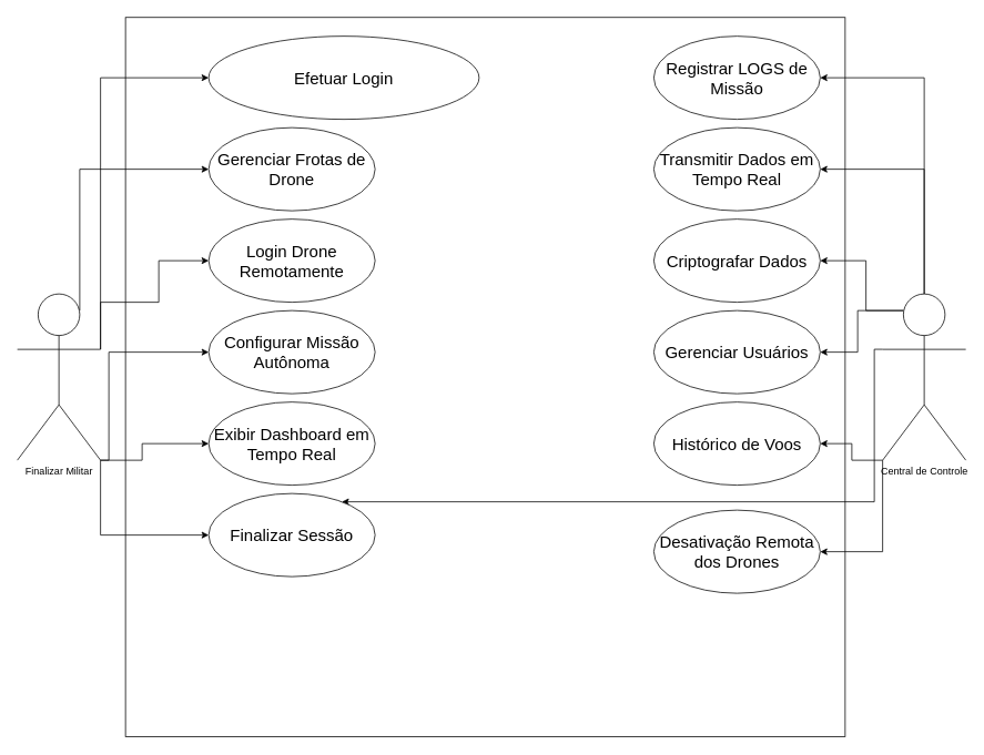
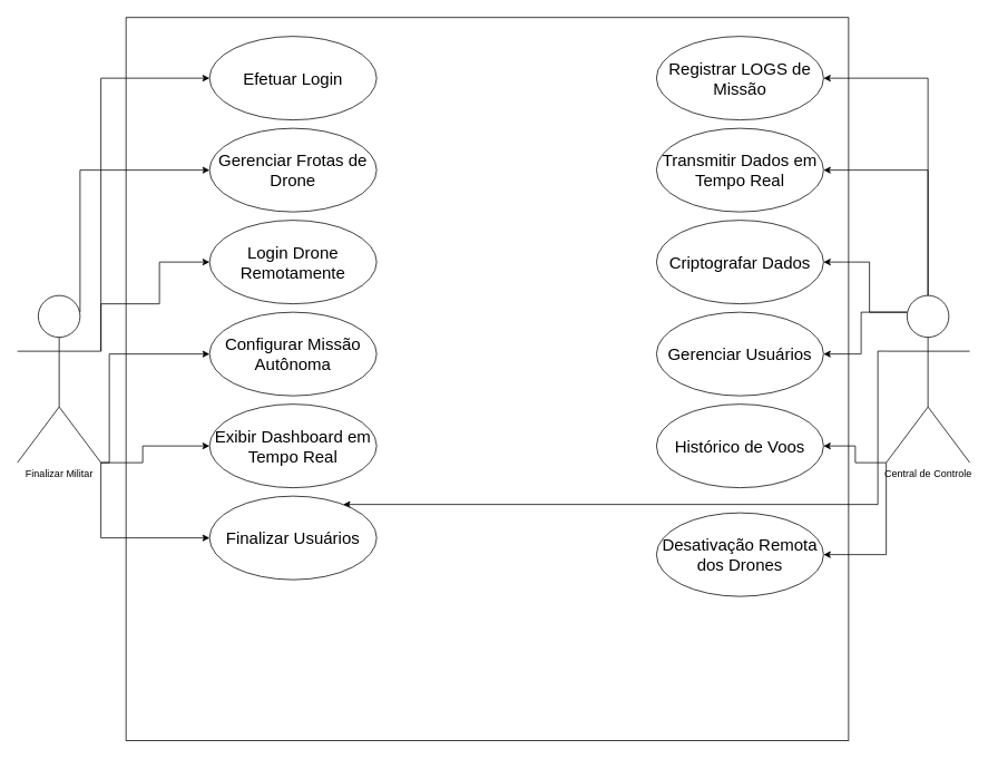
- <mxCell id="22" value="Efetuar Login" style="ellipse;whiteSpace=wrap;fontSize=20;" vertex="1" parent="1"><mxGeometry x="250" y="43" width="325" height="100" as="geometry" /></mxCell>
+ <mxCell id="22" value="Efetuar Login" style="ellipse;whiteSpace=wrap;fontSize=20;" vertex="1" parent="1"><mxGeometry x="250" y="43" width="200" height="100" as="geometry" /></mxCell>
- <mxCell id="21" value="Finalizar Sessão" style="ellipse;whiteSpace=wrap;fontSize=20;" vertex="1" parent="1"><mxGeometry x="250" y="593" width="200" height="100" as="geometry" /></mxCell>
+ <mxCell id="21" value="Finalizar Usuários" style="ellipse;whiteSpace=wrap;fontSize=20;" vertex="1" parent="1"><mxGeometry x="250" y="593" width="200" height="100" as="geometry" /></mxCell>
